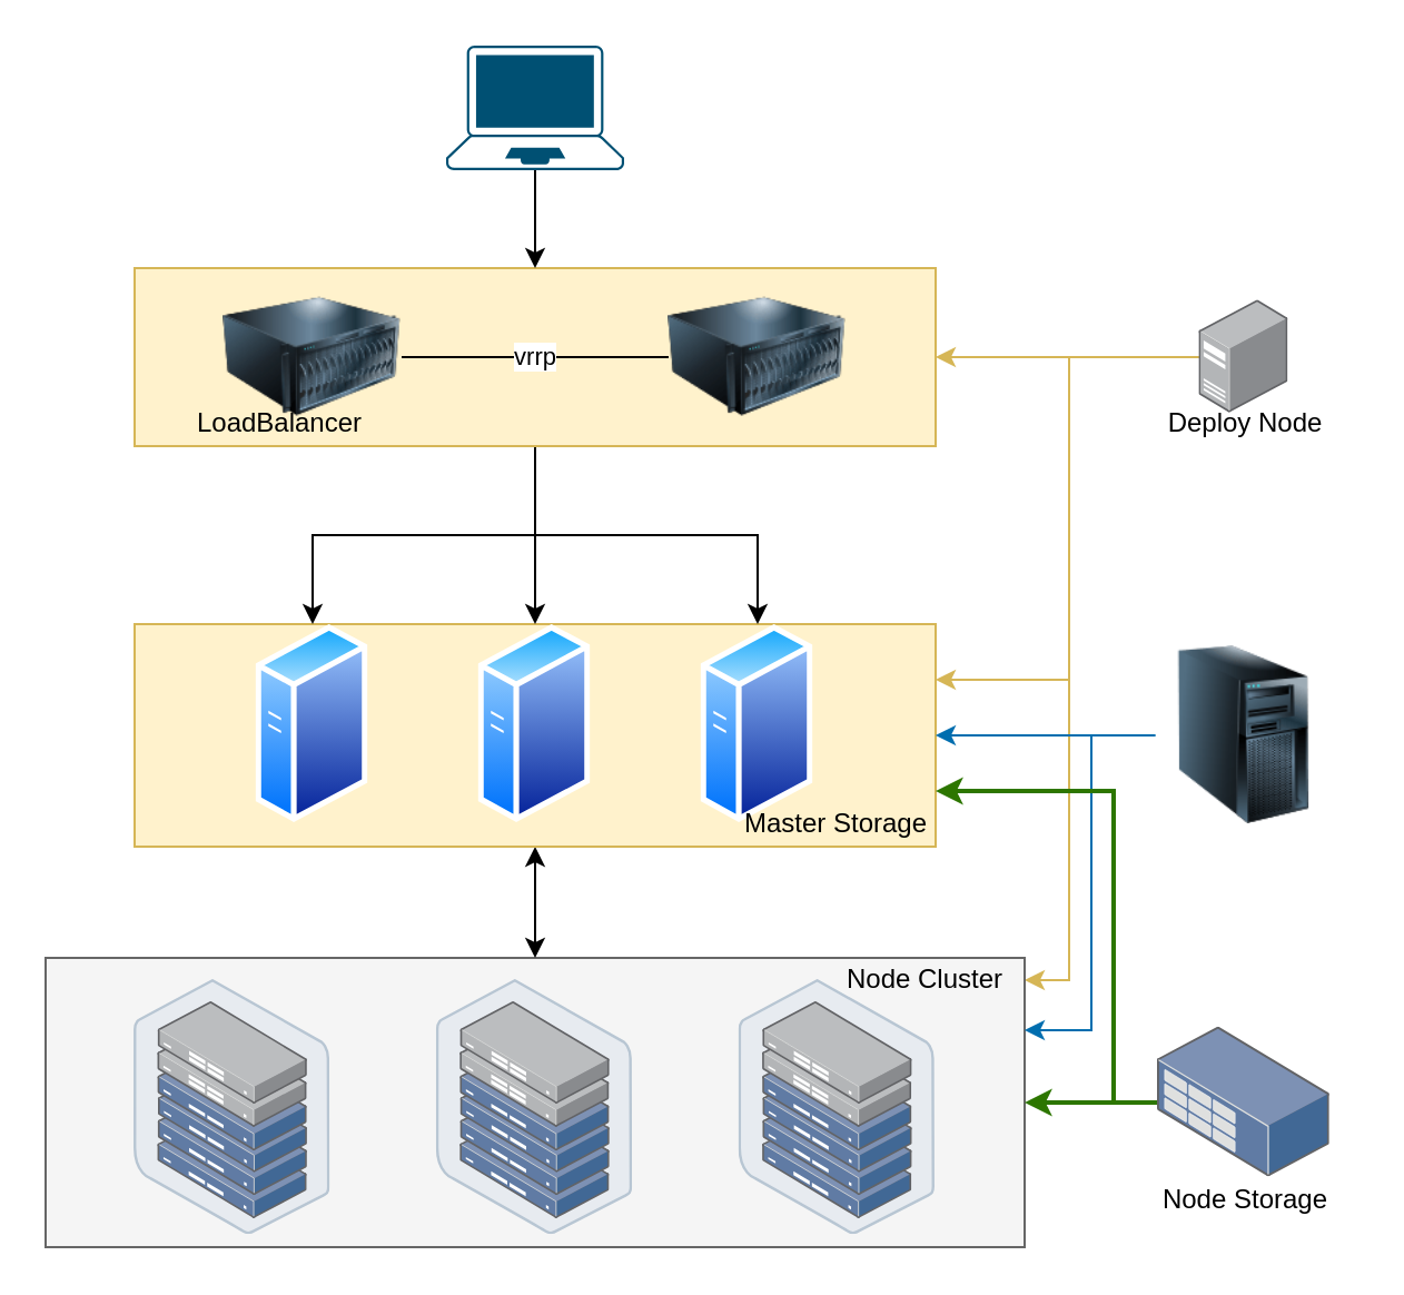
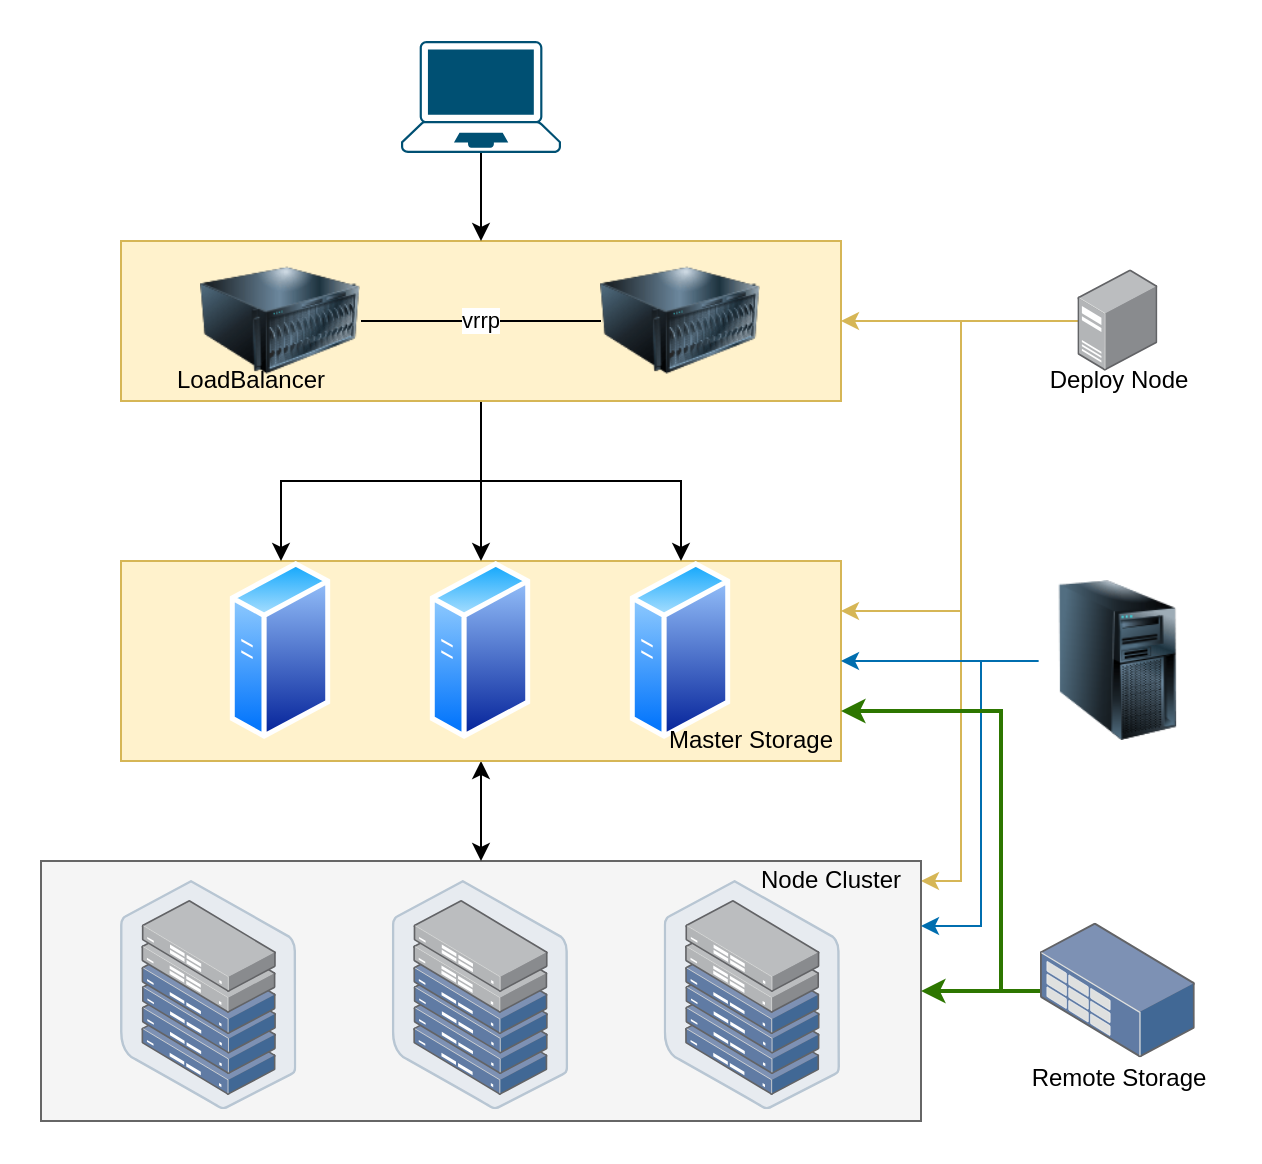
- <mxCell id="31" value="Node Storage" style="text;html=1;align=center;verticalAlign=middle;resizable=0;points=[];autosize=1;strokeColor=none;fillColor=none;" vertex="1" parent="1"><mxGeometry x="508.7" y="528.6" width="100" height="20" as="geometry" /></mxCell>
+ <mxCell id="31" value="Remote Storage" style="text;html=1;align=center;verticalAlign=middle;resizable=0;points=[];autosize=1;strokeColor=none;fillColor=none;" vertex="1" parent="1"><mxGeometry x="508.7" y="528.6" width="100" height="20" as="geometry" /></mxCell>
